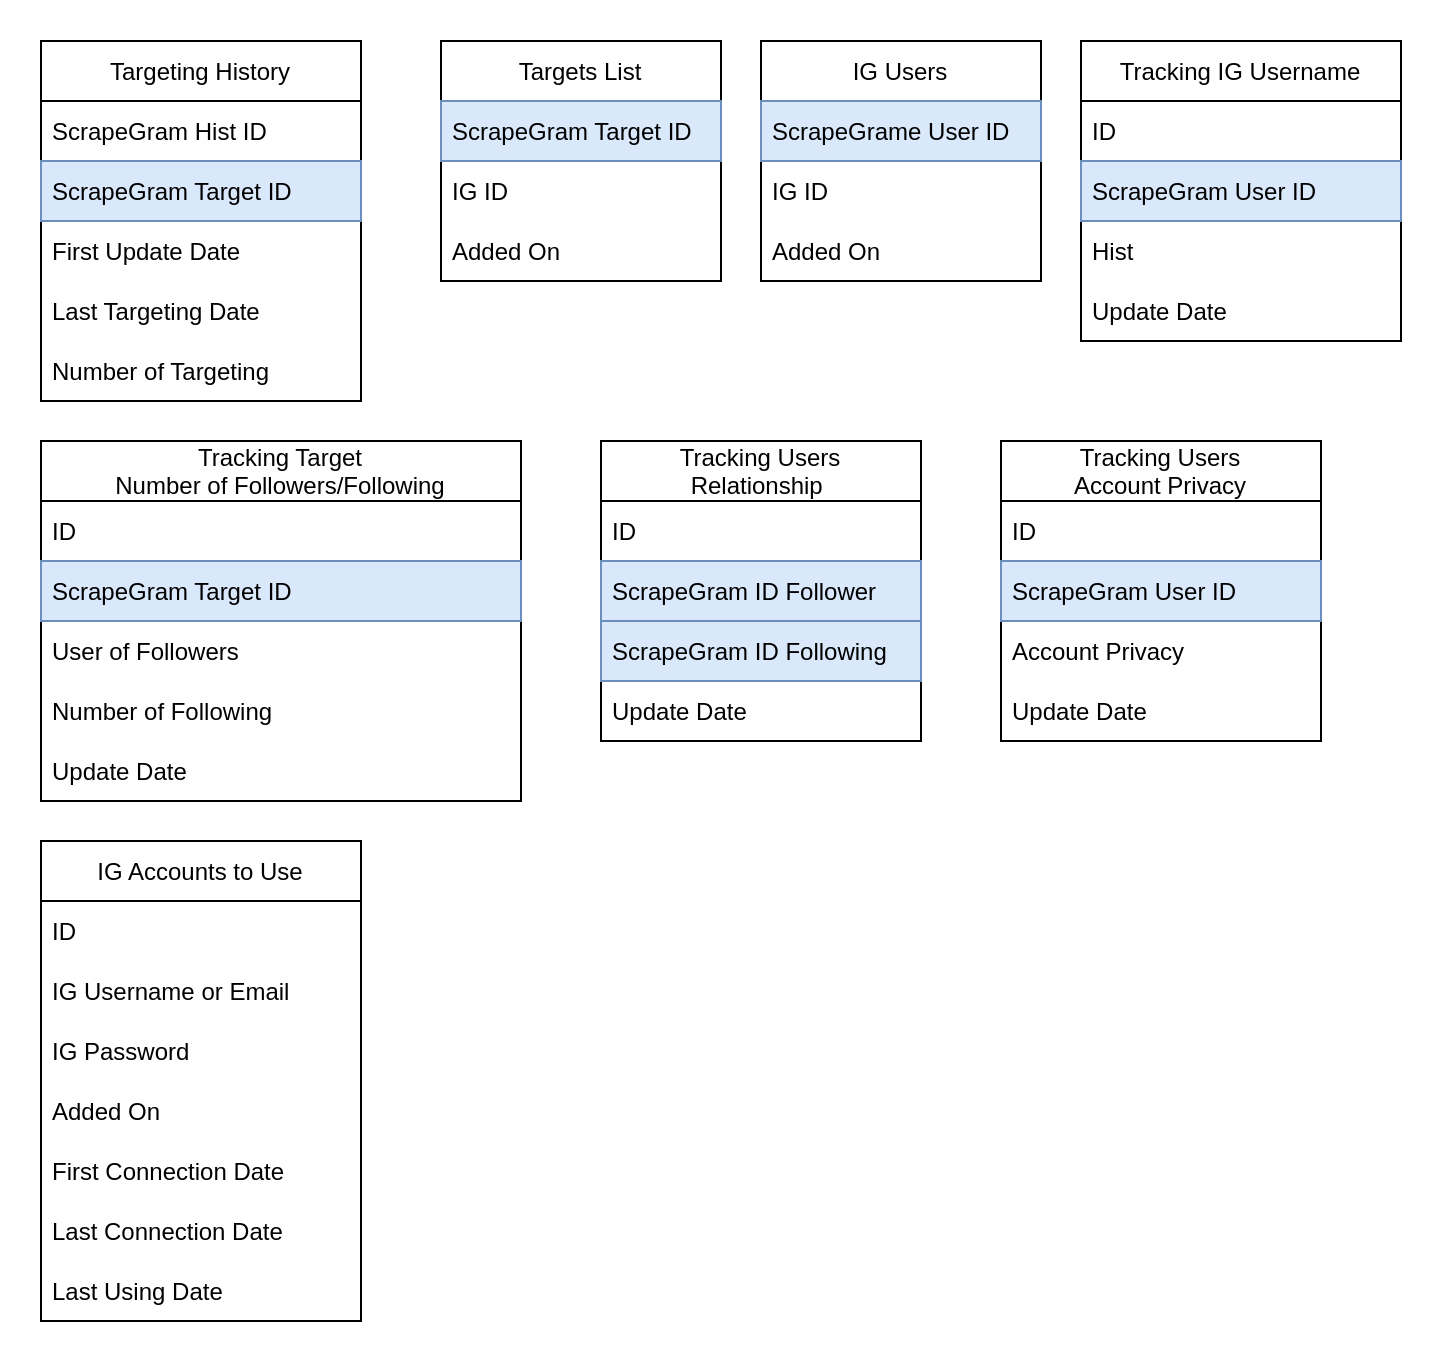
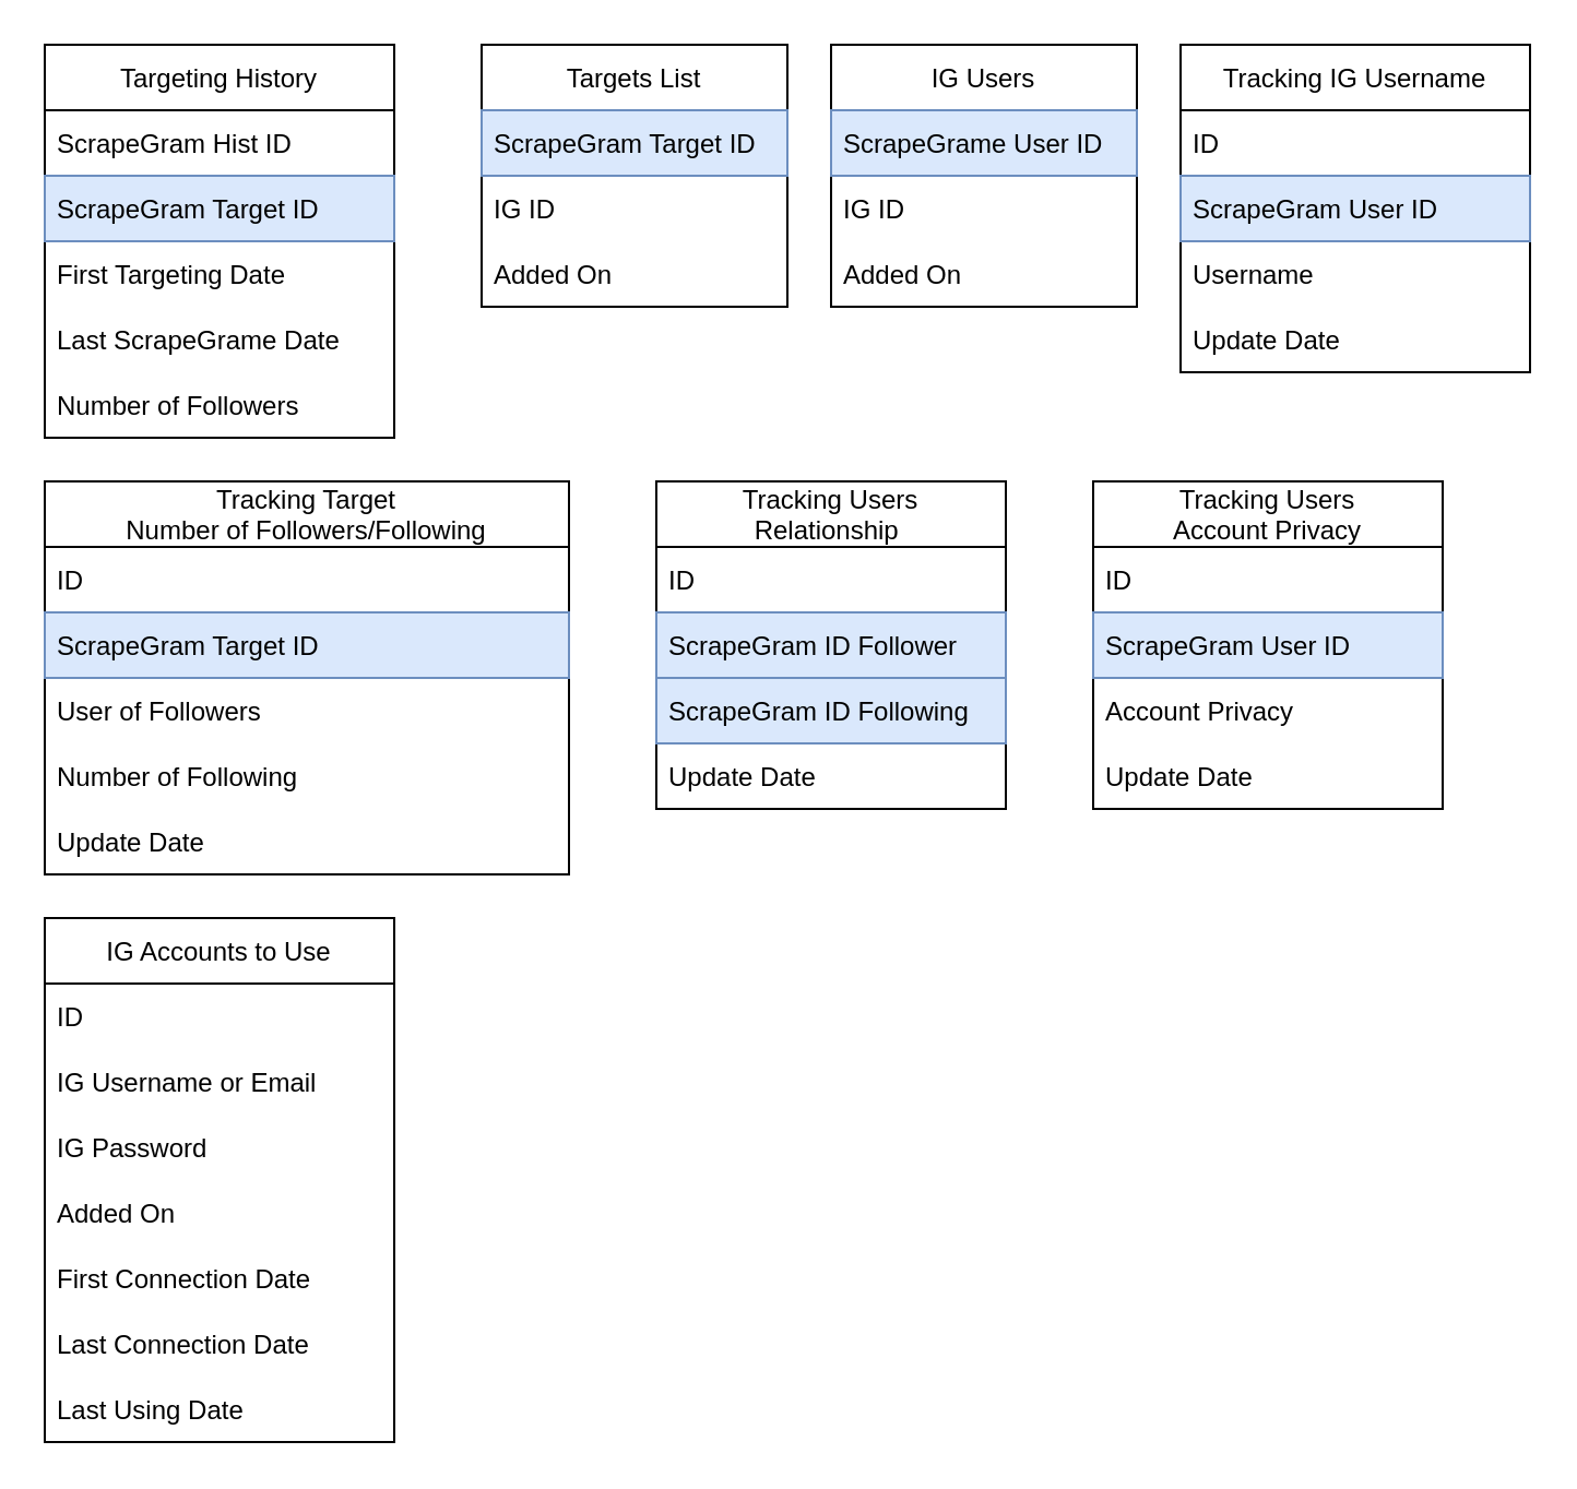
- <mxCell id="5" value="First Update Date" style="text;strokeColor=none;fillColor=none;align=left;verticalAlign=middle;spacingLeft=4;spacingRight=4;overflow=hidden;points=[[0,0.5],[1,0.5]];portConstraint=eastwest;rotatable=0;" parent="2" vertex="1"><mxGeometry y="90" width="160" height="30" as="geometry" /></mxCell>
+ <mxCell id="5" value="First Targeting Date" style="text;strokeColor=none;fillColor=none;align=left;verticalAlign=middle;spacingLeft=4;spacingRight=4;overflow=hidden;points=[[0,0.5],[1,0.5]];portConstraint=eastwest;rotatable=0;" parent="2" vertex="1"><mxGeometry y="90" width="160" height="30" as="geometry" /></mxCell>
- <mxCell id="33" value="Hist" style="text;strokeColor=none;fillColor=none;align=left;verticalAlign=middle;spacingLeft=4;spacingRight=4;overflow=hidden;points=[[0,0.5],[1,0.5]];portConstraint=eastwest;rotatable=0;" parent="30" vertex="1"><mxGeometry y="90" width="160" height="30" as="geometry" /></mxCell>
+ <mxCell id="33" value="Username" style="text;strokeColor=none;fillColor=none;align=left;verticalAlign=middle;spacingLeft=4;spacingRight=4;overflow=hidden;points=[[0,0.5],[1,0.5]];portConstraint=eastwest;rotatable=0;" parent="30" vertex="1"><mxGeometry y="90" width="160" height="30" as="geometry" /></mxCell>
- <mxCell id="6" value="Last Targeting Date" style="text;strokeColor=none;fillColor=none;align=left;verticalAlign=middle;spacingLeft=4;spacingRight=4;overflow=hidden;points=[[0,0.5],[1,0.5]];portConstraint=eastwest;rotatable=0;" parent="2" vertex="1"><mxGeometry y="120" width="160" height="30" as="geometry" /></mxCell>
+ <mxCell id="6" value="Last ScrapeGrame Date" style="text;strokeColor=none;fillColor=none;align=left;verticalAlign=middle;spacingLeft=4;spacingRight=4;overflow=hidden;points=[[0,0.5],[1,0.5]];portConstraint=eastwest;rotatable=0;" parent="2" vertex="1"><mxGeometry y="120" width="160" height="30" as="geometry" /></mxCell>
- <mxCell id="7" value="Number of Targeting" style="text;strokeColor=none;fillColor=none;align=left;verticalAlign=middle;spacingLeft=4;spacingRight=4;overflow=hidden;points=[[0,0.5],[1,0.5]];portConstraint=eastwest;rotatable=0;" parent="2" vertex="1"><mxGeometry y="150" width="160" height="30" as="geometry" /></mxCell>
+ <mxCell id="7" value="Number of Followers" style="text;strokeColor=none;fillColor=none;align=left;verticalAlign=middle;spacingLeft=4;spacingRight=4;overflow=hidden;points=[[0,0.5],[1,0.5]];portConstraint=eastwest;rotatable=0;" parent="2" vertex="1"><mxGeometry y="150" width="160" height="30" as="geometry" /></mxCell>
